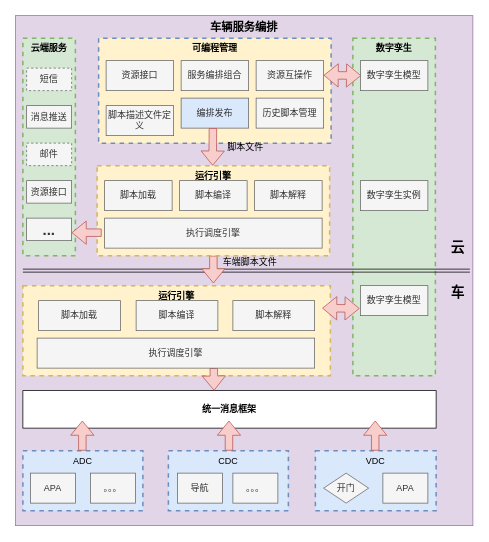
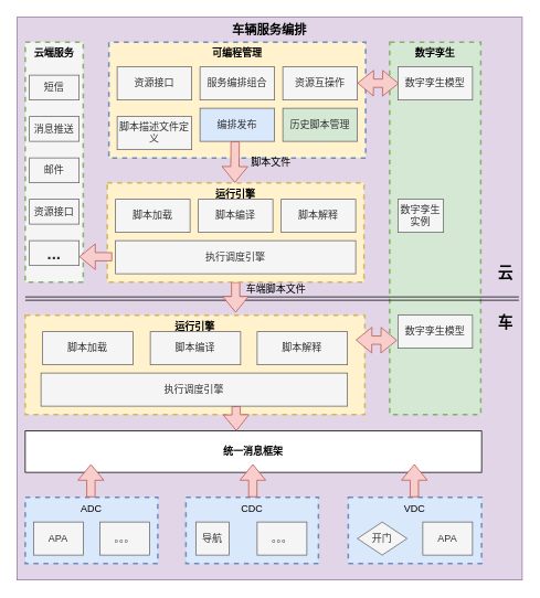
- <mxCell id="30" value="&lt;b&gt;云端服务&lt;/b&gt;" style="rounded=0;whiteSpace=wrap;html=1;fillColor=#d5e8d4;strokeColor=#82b366;verticalAlign=top;dashed=1;strokeWidth=2;" parent="1" vertex="1"><mxGeometry x="30" y="50" width="70" height="290" as="geometry" /></mxCell>
+ <mxCell id="30" value="&lt;b&gt;云端服务&lt;/b&gt;" style="rounded=0;whiteSpace=wrap;html=1;fillColor=#f5f5f5;strokeColor=#82b366;verticalAlign=top;dashed=1;strokeWidth=2;" parent="1" vertex="1"><mxGeometry x="30" y="50" width="70" height="290" as="geometry" /></mxCell>
- <mxCell id="33" value="短信" style="rounded=0;whiteSpace=wrap;html=1;fillColor=#f5f5f5;strokeColor=#666666;fontColor=#333333;dashed=1;" parent="1" vertex="1"><mxGeometry x="35" y="90" width="60" height="30" as="geometry" /></mxCell>
+ <mxCell id="33" value="短信" style="rounded=0;whiteSpace=wrap;html=1;fillColor=#f5f5f5;strokeColor=#666666;fontColor=#333333;" parent="1" vertex="1"><mxGeometry x="35" y="90" width="60" height="30" as="geometry" /></mxCell>
- <mxCell id="9" value="历史脚本管理" style="rounded=0;whiteSpace=wrap;html=1;fillColor=#f5f5f5;strokeColor=#666666;fontColor=#333333;" parent="1" vertex="1"><mxGeometry x="341" y="130" width="90" height="40" as="geometry" /></mxCell>
+ <mxCell id="9" value="历史脚本管理" style="rounded=0;whiteSpace=wrap;html=1;fillColor=#d5e8d4;strokeColor=#666666;fontColor=#333333;" parent="1" vertex="1"><mxGeometry x="341" y="130" width="90" height="40" as="geometry" /></mxCell>
- <mxCell id="35" value="邮件" style="rounded=0;whiteSpace=wrap;html=1;fillColor=#f5f5f5;strokeColor=#666666;fontColor=#333333;dashed=1;" parent="1" vertex="1"><mxGeometry x="35" y="190" width="60" height="30" as="geometry" /></mxCell>
+ <mxCell id="35" value="邮件" style="rounded=0;whiteSpace=wrap;html=1;fillColor=#f5f5f5;strokeColor=#666666;fontColor=#333333;" parent="1" vertex="1"><mxGeometry x="35" y="190" width="60" height="30" as="geometry" /></mxCell>
- <mxCell id="29" value="数字孪生实例" style="rounded=0;whiteSpace=wrap;html=1;fillColor=#f5f5f5;strokeColor=#666666;fontColor=#333333;" parent="1" vertex="1"><mxGeometry x="480" y="240" width="90" height="40" as="geometry" /></mxCell>
+ <mxCell id="29" value="数字孪生实例" style="rounded=0;whiteSpace=wrap;html=1;fillColor=#f5f5f5;strokeColor=#666666;fontColor=#333333;" parent="1" vertex="1"><mxGeometry x="480" y="240" width="55" height="40" as="geometry" /></mxCell>
- <mxCell id="48" value="导航" style="rounded=0;whiteSpace=wrap;html=1;fillColor=#f5f5f5;strokeColor=#666666;fontColor=#333333;" parent="1" vertex="1"><mxGeometry x="236" y="630" width="60" height="40" as="geometry" /></mxCell>
+ <mxCell id="48" value="导航" style="rounded=0;whiteSpace=wrap;html=1;fillColor=#f5f5f5;strokeColor=#666666;fontColor=#333333;" parent="1" vertex="1"><mxGeometry x="236" y="630" width="40" height="40" as="geometry" /></mxCell>
